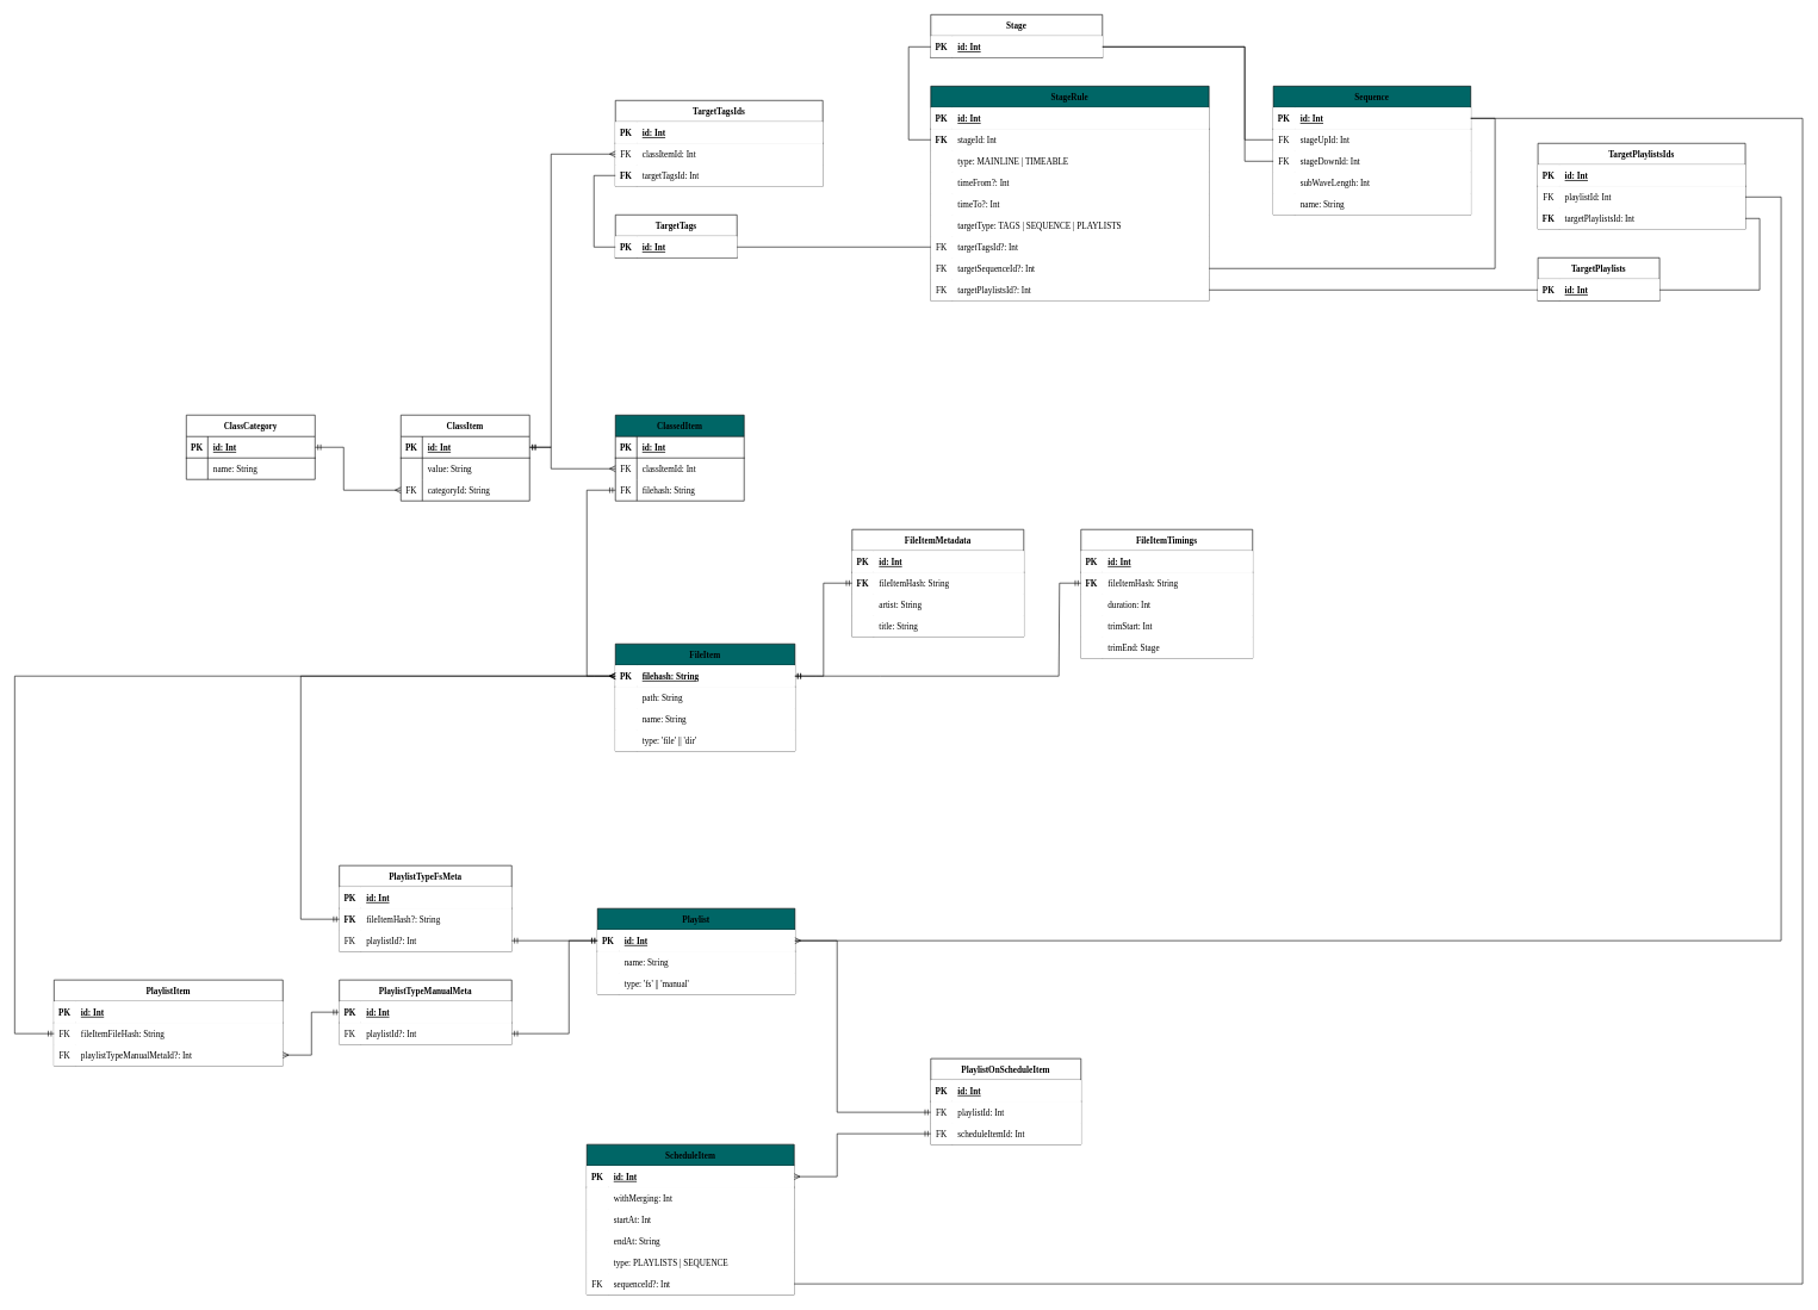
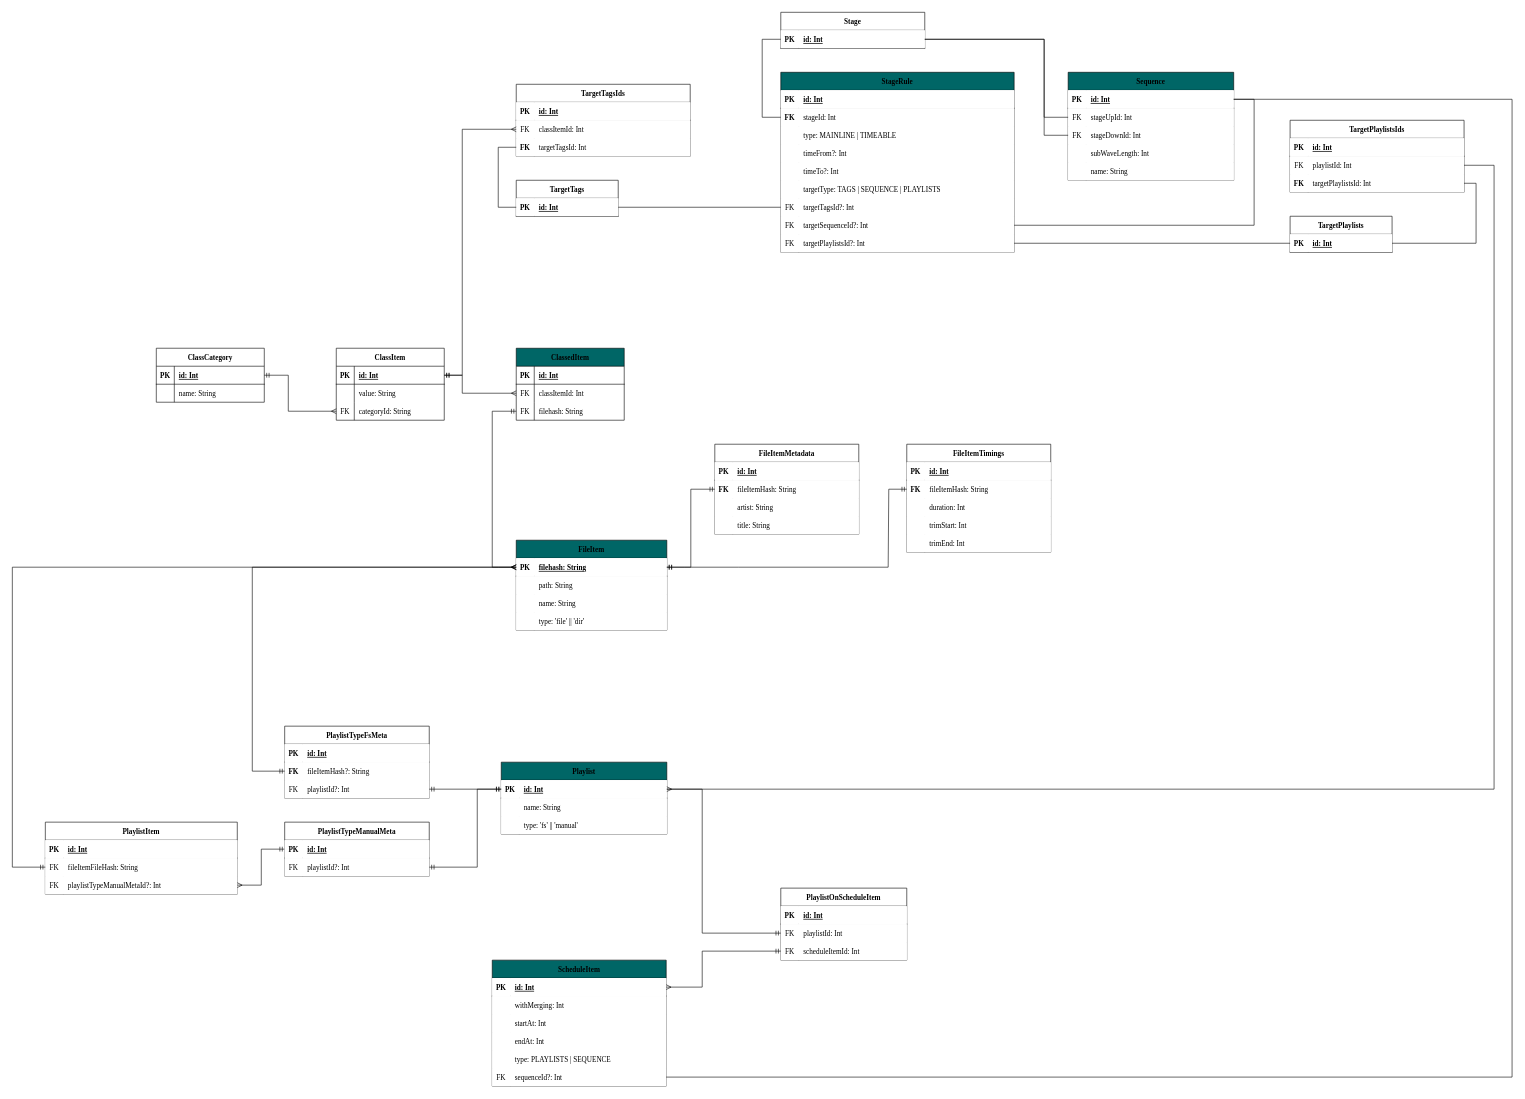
- <mxCell id="43" value="trimEnd: Stage" style="shape=partialRectangle;connectable=0;top=0;left=0;bottom=0;right=0;align=left;spacingLeft=6;overflow=hidden;fontFamily=Martian Mono;fontSource=https%3A%2F%2Ffonts.googleapis.com%2Fcss%3Ffamily%3DMartian%2BMono;" parent="41" vertex="1"><mxGeometry x="30" width="210" height="30" as="geometry"><mxRectangle width="210" height="30" as="alternateBounds" /></mxGeometry></mxCell>
+ <mxCell id="43" value="trimEnd: Int" style="shape=partialRectangle;connectable=0;top=0;left=0;bottom=0;right=0;align=left;spacingLeft=6;overflow=hidden;fontFamily=Martian Mono;fontSource=https%3A%2F%2Ffonts.googleapis.com%2Fcss%3Ffamily%3DMartian%2BMono;" parent="41" vertex="1"><mxGeometry x="30" width="210" height="30" as="geometry"><mxRectangle width="210" height="30" as="alternateBounds" /></mxGeometry></mxCell>
- <mxCell id="107" value="endAt: String" style="shape=partialRectangle;connectable=0;top=0;left=0;bottom=0;right=0;align=left;spacingLeft=6;overflow=hidden;fontFamily=Martian Mono;fontSource=https%3A%2F%2Ffonts.googleapis.com%2Fcss%3Ffamily%3DMartian%2BMono;" parent="105" vertex="1"><mxGeometry x="30" width="260" height="30" as="geometry"><mxRectangle width="260" height="30" as="alternateBounds" /></mxGeometry></mxCell>
+ <mxCell id="107" value="endAt: Int" style="shape=partialRectangle;connectable=0;top=0;left=0;bottom=0;right=0;align=left;spacingLeft=6;overflow=hidden;fontFamily=Martian Mono;fontSource=https%3A%2F%2Ffonts.googleapis.com%2Fcss%3Ffamily%3DMartian%2BMono;" parent="105" vertex="1"><mxGeometry x="30" width="260" height="30" as="geometry"><mxRectangle width="260" height="30" as="alternateBounds" /></mxGeometry></mxCell>
